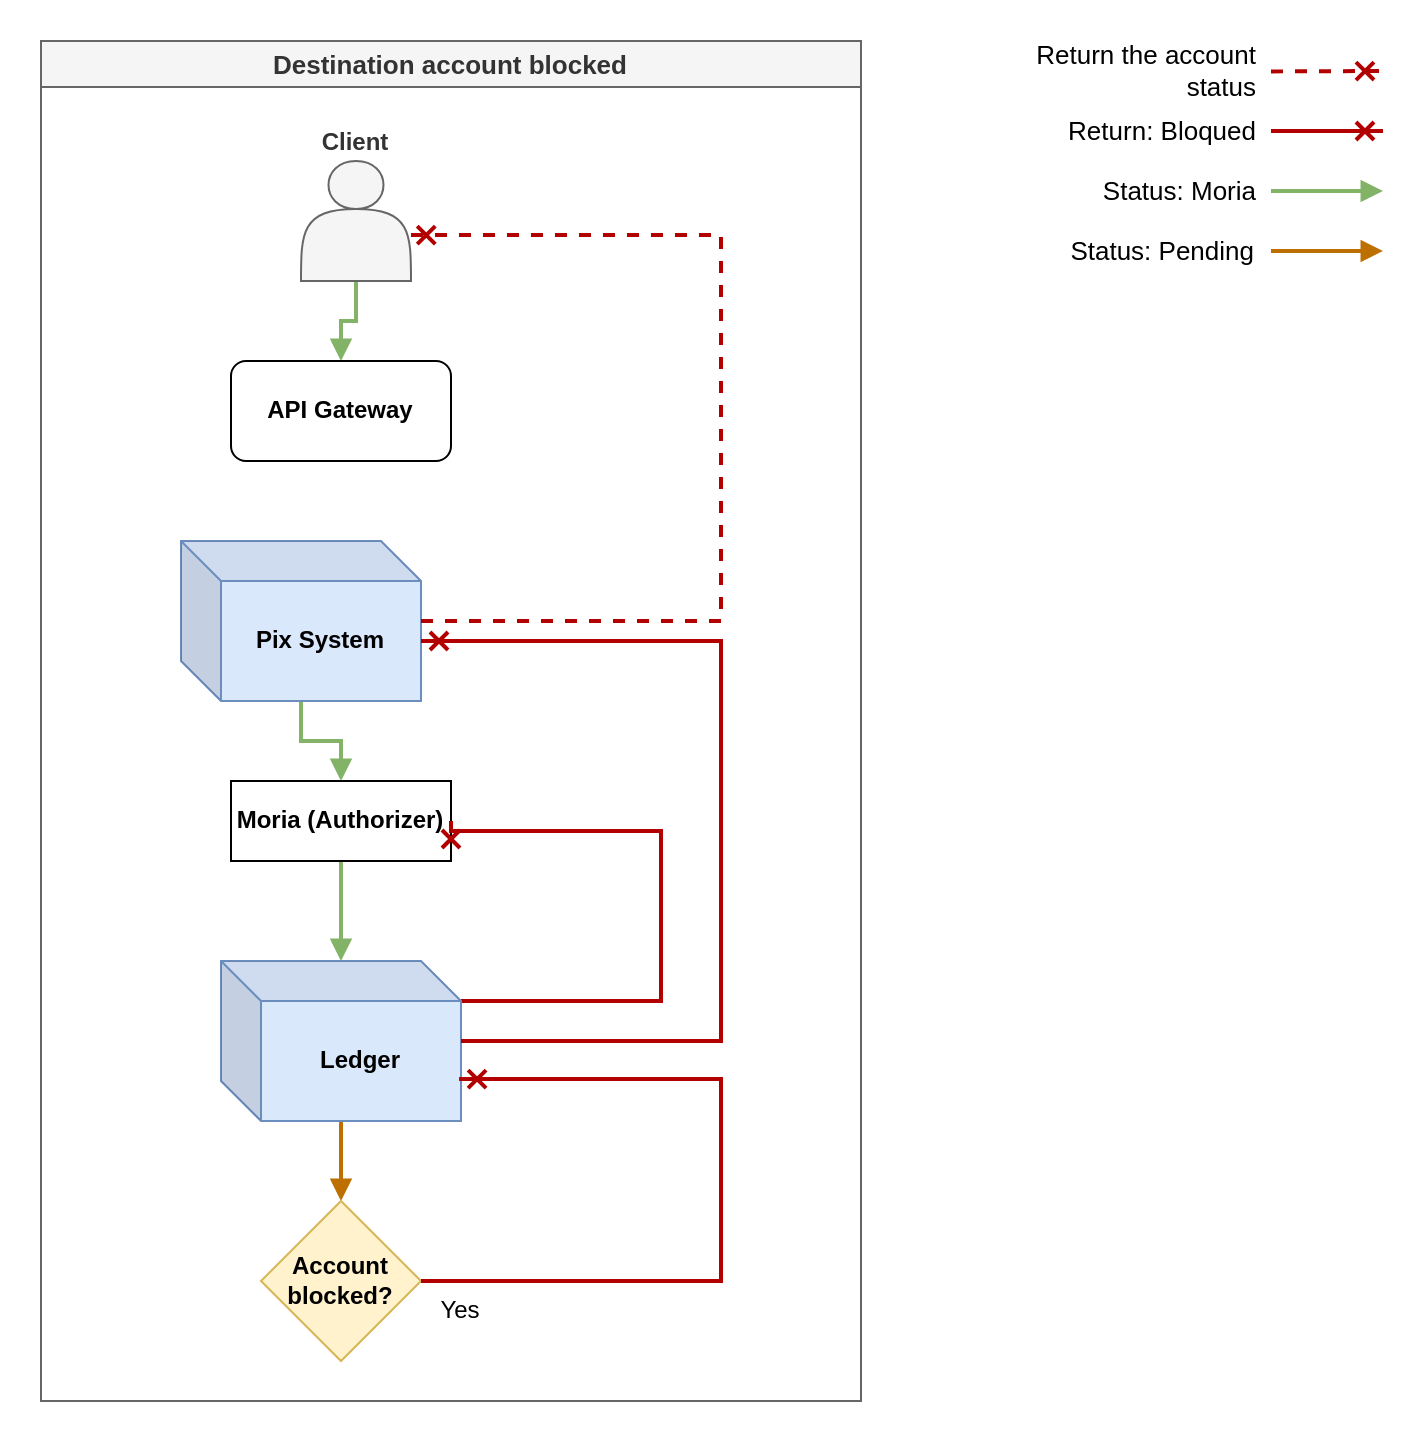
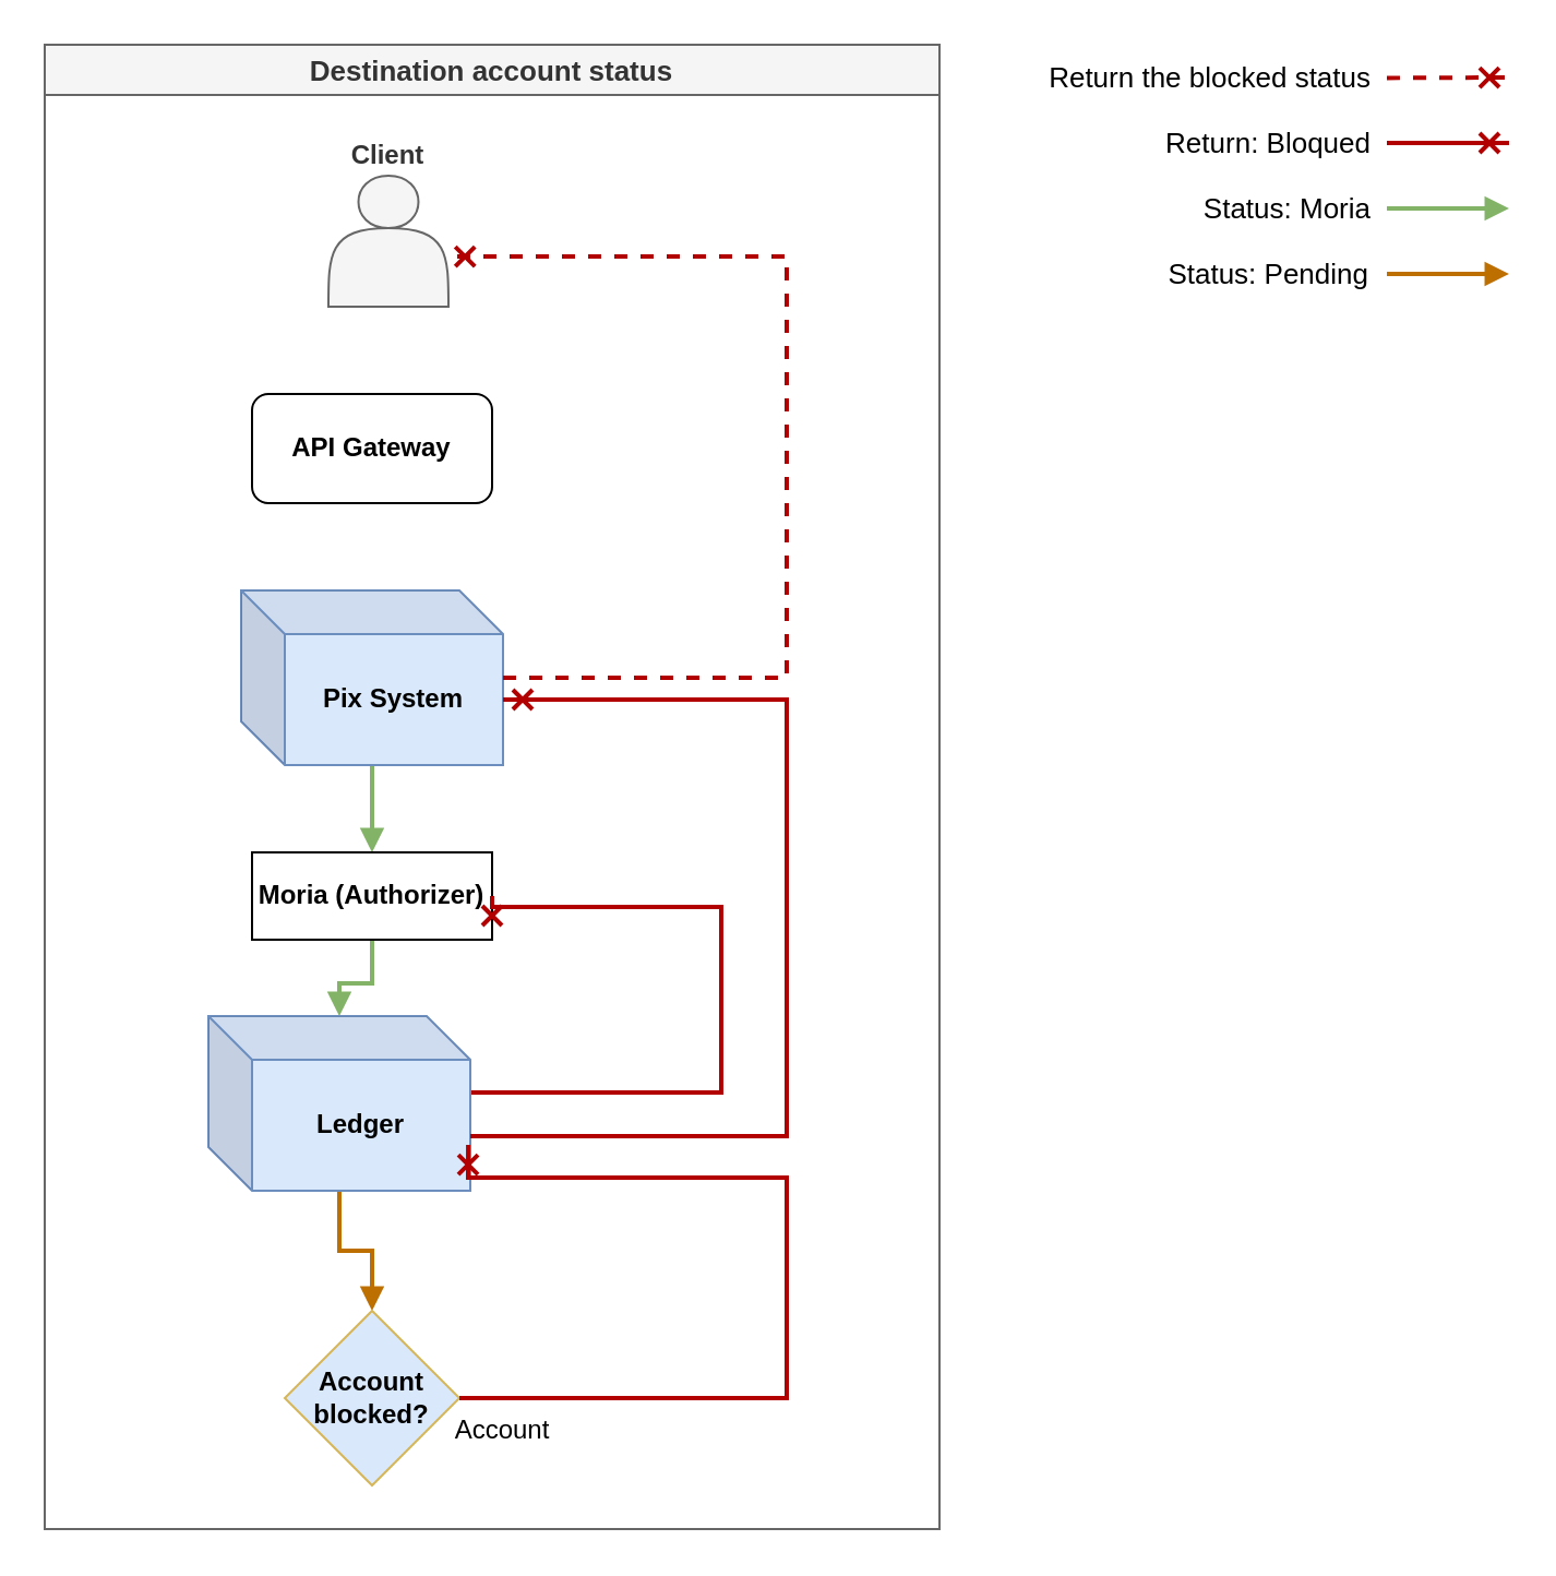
- <mxCell id="10" value="&lt;span style=&quot;font-size: 13px;&quot;&gt;Destination account blocked&lt;/span&gt;" style="swimlane;whiteSpace=wrap;html=1;fillColor=#f5f5f5;fontColor=#333333;strokeColor=#666666;" vertex="1" parent="1"><mxGeometry x="20" y="20" width="410" height="680" as="geometry" /></mxCell>
+ <mxCell id="10" value="&lt;span style=&quot;font-size: 13px;&quot;&gt;Destination account status&lt;/span&gt;" style="swimlane;whiteSpace=wrap;html=1;fillColor=#f5f5f5;fontColor=#333333;strokeColor=#666666;" vertex="1" parent="1"><mxGeometry x="20" y="20" width="410" height="680" as="geometry" /></mxCell>
- <mxCell id="3" value="Return the account status" style="text;html=1;align=right;verticalAlign=middle;whiteSpace=wrap;rounded=0;fontSize=13;fontStyle=0" vertex="1" parent="1"><mxGeometry x="480" y="20" width="150" height="30" as="geometry" /></mxCell>
+ <mxCell id="3" value="Return the blocked status" style="text;html=1;align=right;verticalAlign=middle;whiteSpace=wrap;rounded=0;fontSize=13;fontStyle=0" vertex="1" parent="1"><mxGeometry x="480" y="20" width="150" height="30" as="geometry" /></mxCell>
- <mxCell id="11" value="" style="edgeStyle=orthogonalEdgeStyle;rounded=0;orthogonalLoop=1;jettySize=auto;html=1;fillColor=#d5e8d4;strokeColor=#82b366;strokeWidth=2;endArrow=block;endFill=1;" edge="1" parent="10" source="12" target="13"><mxGeometry relative="1" as="geometry" /></mxCell>
- <mxCell id="15" value="Pix System" style="shape=cube;whiteSpace=wrap;html=1;boundedLbl=1;backgroundOutline=1;darkOpacity=0.05;darkOpacity2=0.1;fillColor=#dae8fc;strokeColor=#6c8ebf;fontStyle=1" vertex="1" parent="10"><mxGeometry x="70" y="250" width="120" height="80" as="geometry" /></mxCell>
+ <mxCell id="15" value="Pix System" style="shape=cube;whiteSpace=wrap;html=1;boundedLbl=1;backgroundOutline=1;darkOpacity=0.05;darkOpacity2=0.1;fillColor=#dae8fc;strokeColor=#6c8ebf;fontStyle=1" vertex="1" parent="10"><mxGeometry x="90" y="250" width="120" height="80" as="geometry" /></mxCell>
- <mxCell id="20" value="Ledger" style="shape=cube;whiteSpace=wrap;html=1;boundedLbl=1;backgroundOutline=1;darkOpacity=0.05;darkOpacity2=0.1;fillColor=#dae8fc;strokeColor=#6c8ebf;fontStyle=1" vertex="1" parent="10"><mxGeometry x="90" y="460" width="120" height="80" as="geometry" /></mxCell>
+ <mxCell id="20" value="Ledger" style="shape=cube;whiteSpace=wrap;html=1;boundedLbl=1;backgroundOutline=1;darkOpacity=0.05;darkOpacity2=0.1;fillColor=#dae8fc;strokeColor=#6c8ebf;fontStyle=1" vertex="1" parent="10"><mxGeometry x="75" y="445" width="120" height="80" as="geometry" /></mxCell>
- <mxCell id="21" value="&lt;div&gt;&lt;b&gt;Account blocked?&lt;/b&gt;&lt;/div&gt;" style="rhombus;whiteSpace=wrap;html=1;fillColor=#fff2cc;strokeColor=#d6b656;" vertex="1" parent="10"><mxGeometry x="110" y="580" width="80" height="80" as="geometry" /></mxCell>
+ <mxCell id="21" value="&lt;div&gt;&lt;b&gt;Account blocked?&lt;/b&gt;&lt;/div&gt;" style="rhombus;whiteSpace=wrap;html=1;fillColor=#dae8fc;strokeColor=#d6b656;" vertex="1" parent="10"><mxGeometry x="110" y="580" width="80" height="80" as="geometry" /></mxCell>
- <mxCell id="24" value="Yes" style="text;html=1;align=center;verticalAlign=middle;whiteSpace=wrap;rounded=0;" vertex="1" parent="10"><mxGeometry x="180" y="620" width="60" height="30" as="geometry" /></mxCell>
+ <mxCell id="24" value="Account" style="text;html=1;align=center;verticalAlign=middle;whiteSpace=wrap;rounded=0;" vertex="1" parent="10"><mxGeometry x="180" y="620" width="60" height="30" as="geometry" /></mxCell>
